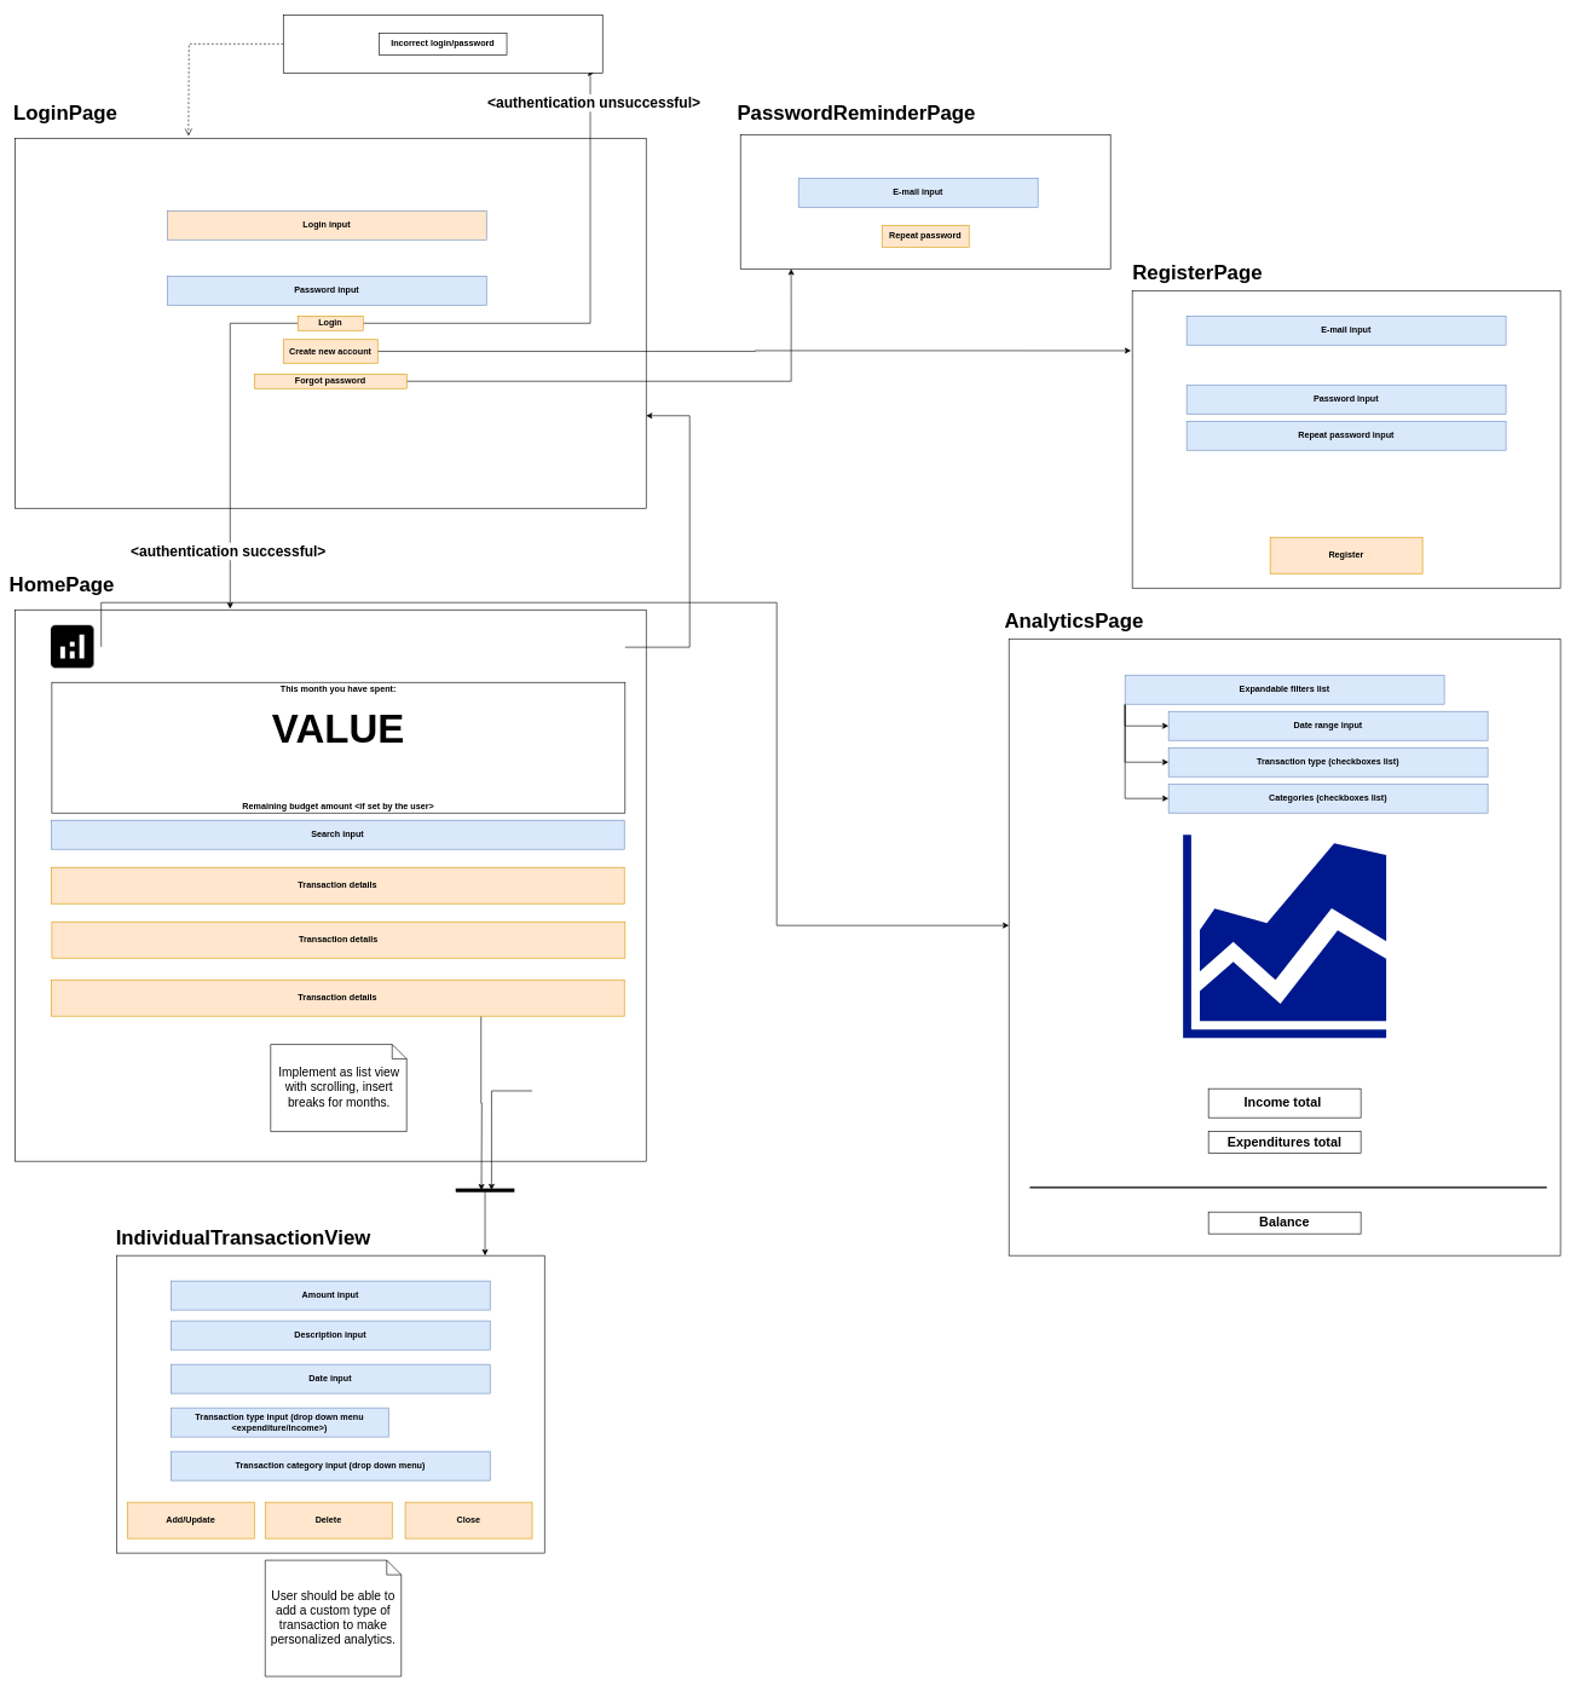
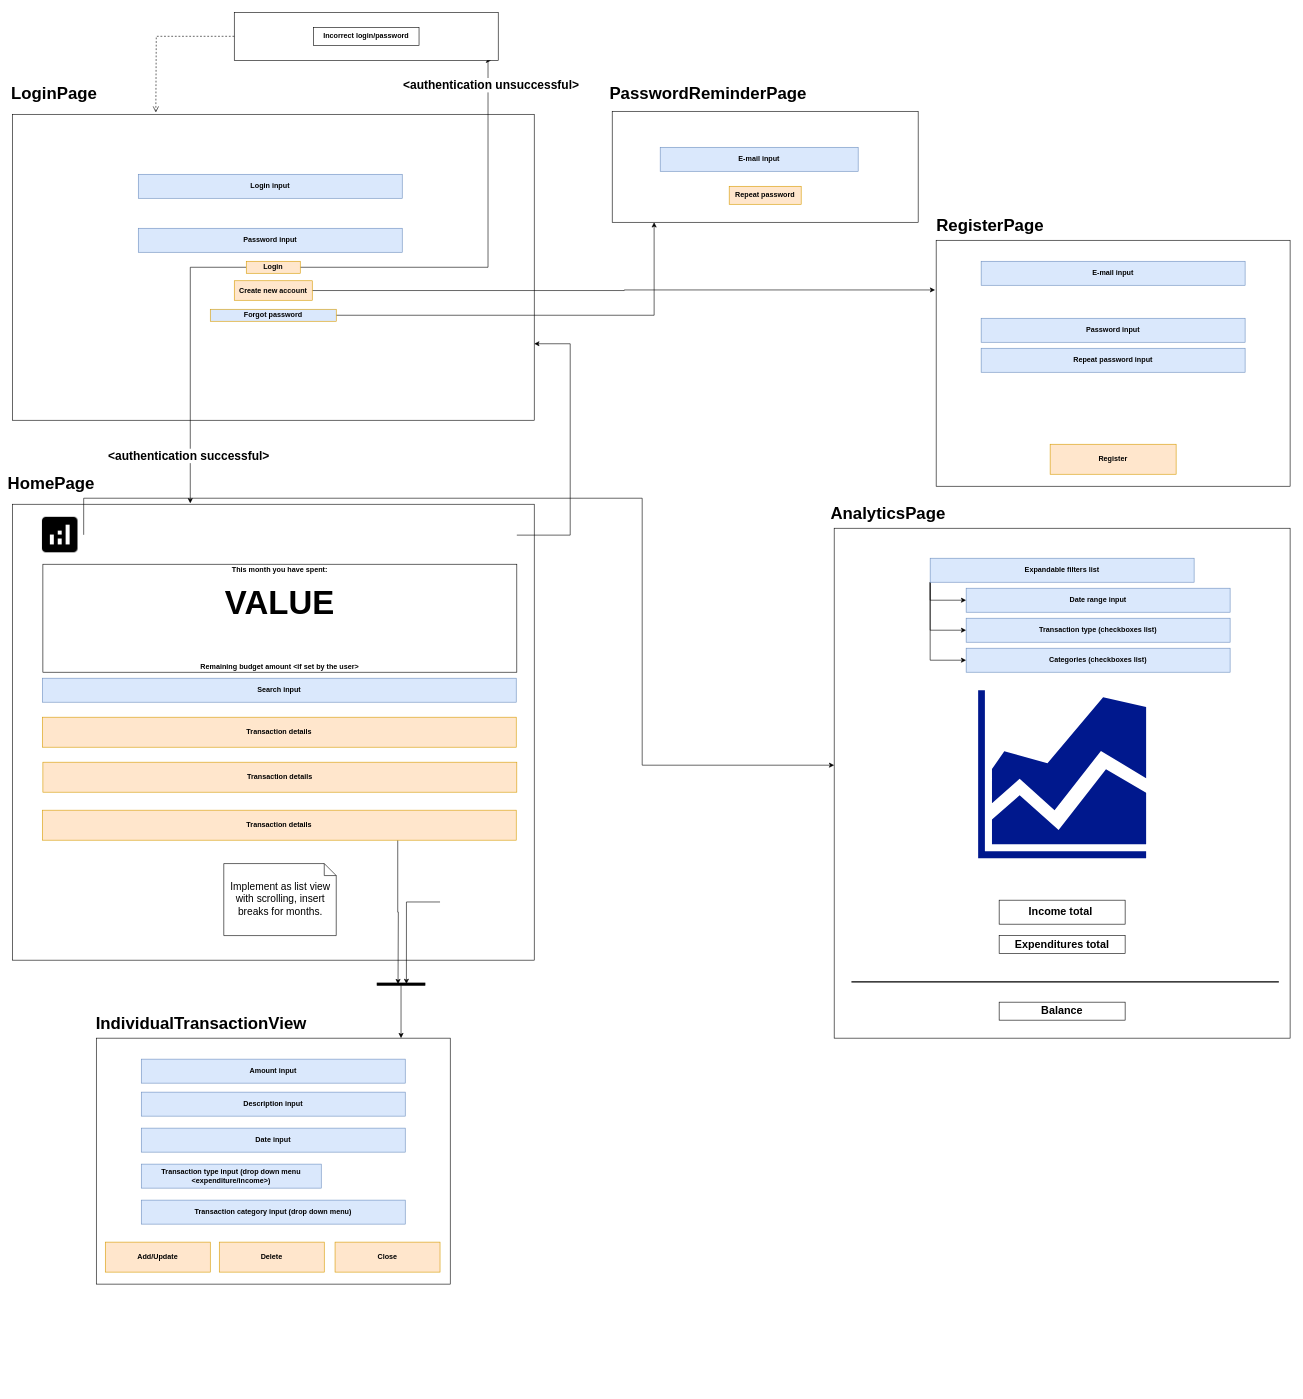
- <mxCell id="3" value="&lt;b&gt;Login input&lt;/b&gt;" style="rounded=0;whiteSpace=wrap;html=1;fillColor=#ffe6cc;strokeColor=#6c8ebf;" parent="1" vertex="1"><mxGeometry x="230" y="290" width="440" height="40" as="geometry" /></mxCell>
+ <mxCell id="3" value="&lt;b&gt;Login input&lt;/b&gt;" style="rounded=0;whiteSpace=wrap;html=1;fillColor=#dae8fc;strokeColor=#6c8ebf;" parent="1" vertex="1"><mxGeometry x="230" y="290" width="440" height="40" as="geometry" /></mxCell>
- <mxCell id="13" value="&lt;b&gt;Forgot password&lt;/b&gt;" style="rounded=0;whiteSpace=wrap;html=1;fillColor=#ffe6cc;strokeColor=#d79b00;" parent="1" vertex="1"><mxGeometry x="350" y="515" width="210" height="20" as="geometry" /></mxCell>
+ <mxCell id="13" value="&lt;b&gt;Forgot password&lt;/b&gt;" style="rounded=0;whiteSpace=wrap;html=1;fillColor=#dae8fc;strokeColor=#d79b00;" parent="1" vertex="1"><mxGeometry x="350" y="515" width="210" height="20" as="geometry" /></mxCell>
- <mxCell id="49" value="User should be able to add a custom type of transaction to make personalized analytics." style="shape=note;size=20;whiteSpace=wrap;html=1;fontSize=17;" vertex="1" parent="1"><mxGeometry x="365" y="2150" width="187.5" height="160" as="geometry" /></mxCell>
